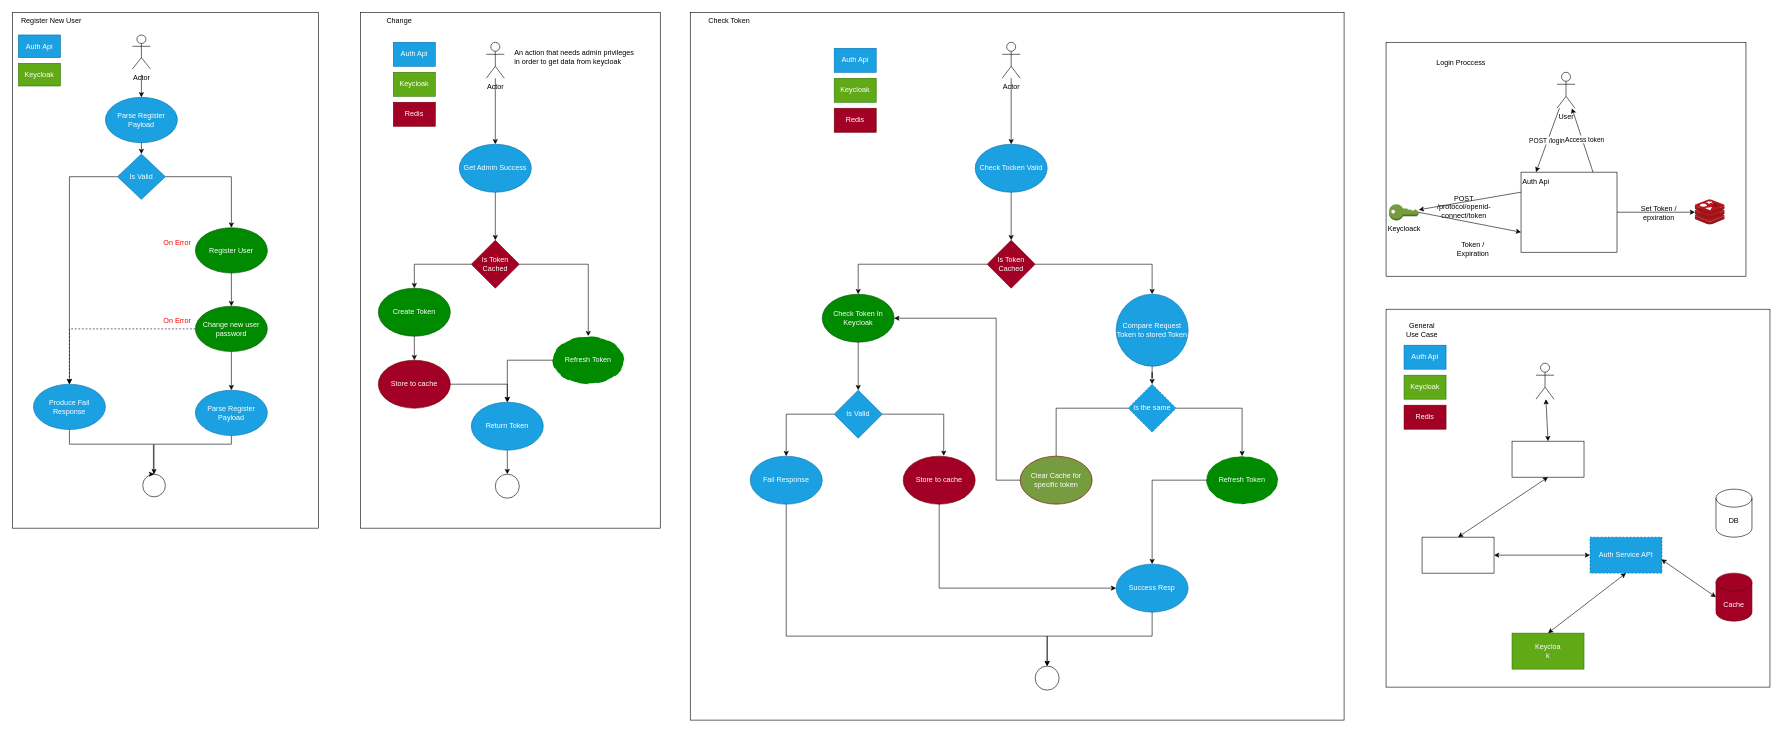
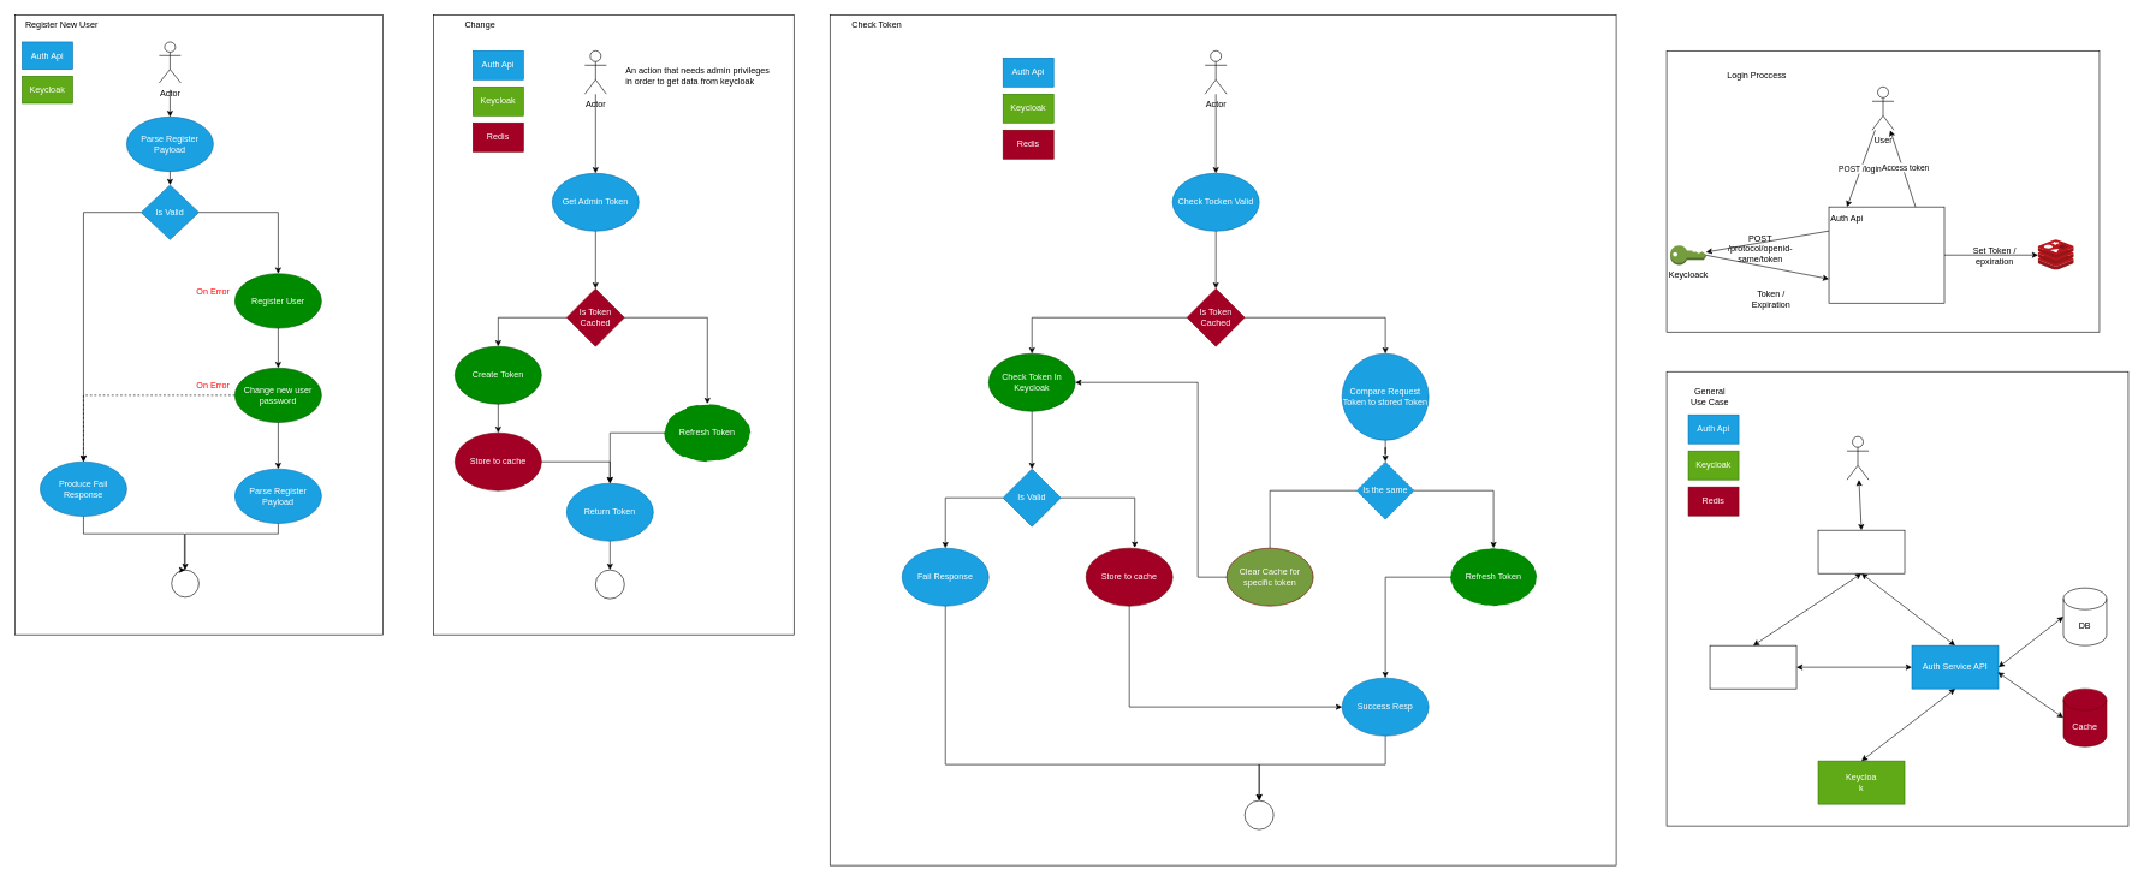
- <mxCell id="71" value="An action that needs admin privileges in order to get data from keycloak" style="text;html=1;align=left;verticalAlign=middle;whiteSpace=wrap;rounded=0;" parent="54" vertex="1"><mxGeometry x="255" y="60" width="205" height="30" as="geometry" /></mxCell>
+ <mxCell id="71" value="An action that needs admin privileges in order to get data from keycloak" style="text;html=1;align=left;verticalAlign=middle;whiteSpace=wrap;rounded=0;" parent="54" vertex="1"><mxGeometry x="265" y="70" width="205" height="30" as="geometry" /></mxCell>
- <mxCell id="57" value="Get Admin Success" style="ellipse;whiteSpace=wrap;html=1;fillColor=#1ba1e2;strokeColor=#006EAF;fontColor=#ffffff;" parent="54" vertex="1"><mxGeometry x="165" y="220" width="120" height="80" as="geometry" /></mxCell>
+ <mxCell id="57" value="Get Admin Token" style="ellipse;whiteSpace=wrap;html=1;fillColor=#1ba1e2;strokeColor=#006EAF;fontColor=#ffffff;" parent="54" vertex="1"><mxGeometry x="165" y="220" width="120" height="80" as="geometry" /></mxCell>
- <mxCell id="14" value="POST /protocol/openid-connect/token" style="text;html=1;strokeColor=none;fillColor=none;align=center;verticalAlign=middle;whiteSpace=wrap;rounded=0;" parent="2" vertex="1"><mxGeometry x="75" y="260" width="110" height="30" as="geometry" /></mxCell>
+ <mxCell id="14" value="POST /protocol/openid-same/token" style="text;html=1;strokeColor=none;fillColor=none;align=center;verticalAlign=middle;whiteSpace=wrap;rounded=0;" parent="2" vertex="1"><mxGeometry x="75" y="260" width="110" height="30" as="geometry" /></mxCell>
+ <mxCell id="108" style="edgeStyle=none;html=1;exitX=0.5;exitY=0;exitDx=0;exitDy=0;entryX=0.5;entryY=1;entryDx=0;entryDy=0;startArrow=classic;startFill=1;" edge="1" parent="101" source="109" target="104"><mxGeometry relative="1" as="geometry" /></mxCell>
+ <mxCell id="114" style="edgeStyle=none;html=1;entryX=0;entryY=0.5;entryDx=0;entryDy=0;entryPerimeter=0;exitX=1;exitY=0.5;exitDx=0;exitDy=0;startArrow=classic;startFill=1;" edge="1" parent="101" source="109" target="113"><mxGeometry relative="1" as="geometry" /></mxCell>
- <mxCell id="109" value="Auth Service API" style="rounded=0;whiteSpace=wrap;html=1;fontColor=#ffffff;fillColor=#1ba1e2;strokeColor=#006EAF;dashed=1;" parent="101" vertex="1"><mxGeometry x="340" y="380" width="120" height="60" as="geometry" /></mxCell>
+ <mxCell id="109" value="Auth Service API" style="rounded=0;whiteSpace=wrap;html=1;fontColor=#ffffff;fillColor=#1ba1e2;strokeColor=#006EAF;" parent="101" vertex="1"><mxGeometry x="340" y="380" width="120" height="60" as="geometry" /></mxCell>
